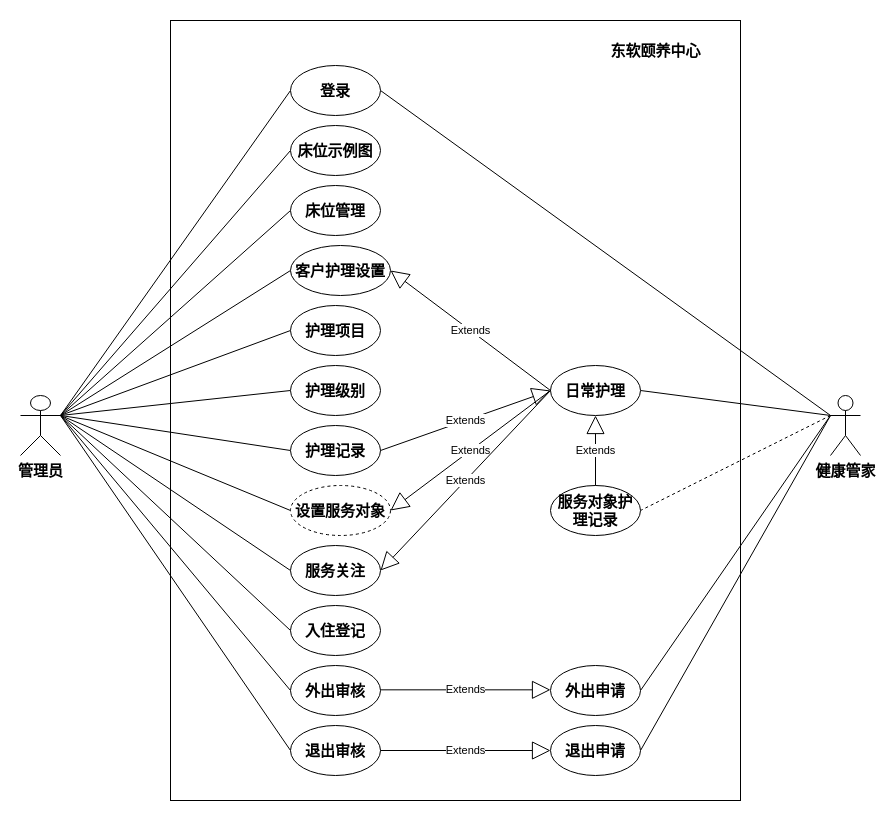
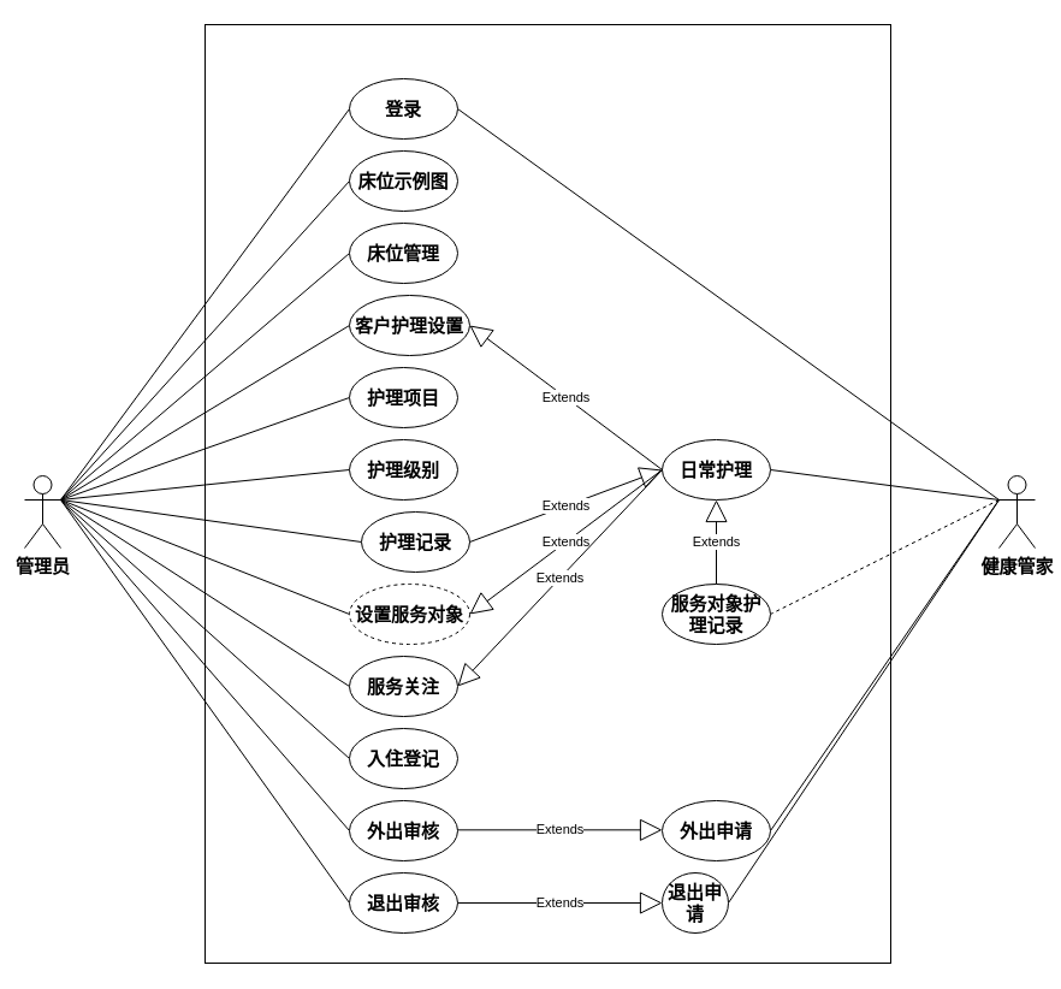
- <mxCell id="16" value="东软颐养中心" style="text;html=1;align=center;verticalAlign=middle;resizable=0;points=[];autosize=1;strokeColor=none;fillColor=none;fontStyle=1;fontSize=15;" parent="1" vertex="1"><mxGeometry x="600" y="35" width="110" height="30" as="geometry" /></mxCell>
- <mxCell id="15" value="管理员&lt;div&gt;&lt;br&gt;&lt;/div&gt;" style="shape=umlActor;verticalLabelPosition=bottom;verticalAlign=top;html=1;fontStyle=1;fontSize=15;" parent="1" vertex="1"><mxGeometry x="20" y="395" width="40" height="60" as="geometry" /></mxCell>
+ <mxCell id="15" value="管理员&lt;div&gt;&lt;br&gt;&lt;/div&gt;" style="shape=umlActor;verticalLabelPosition=bottom;verticalAlign=top;html=1;fontStyle=1;fontSize=15;" parent="1" vertex="1"><mxGeometry x="20" y="395" width="30" height="60" as="geometry" /></mxCell>
- <mxCell id="29" value="护理记录" style="ellipse;whiteSpace=wrap;html=1;fontSize=15;fontStyle=1" parent="1" vertex="1"><mxGeometry x="290" y="425" width="90" height="50" as="geometry" /></mxCell>
+ <mxCell id="29" value="护理记录" style="ellipse;whiteSpace=wrap;html=1;fontSize=15;fontStyle=1" parent="1" vertex="1"><mxGeometry x="300" y="425" width="90" height="50" as="geometry" /></mxCell>
- <mxCell id="37" value="退出申请" style="ellipse;whiteSpace=wrap;html=1;fontSize=15;fontStyle=1" parent="1" vertex="1"><mxGeometry x="550" y="725" width="90" height="50" as="geometry" /></mxCell>
+ <mxCell id="37" value="退出申请" style="ellipse;whiteSpace=wrap;html=1;fontSize=15;fontStyle=1" parent="1" vertex="1"><mxGeometry x="550" y="725" width="55" height="50" as="geometry" /></mxCell>
